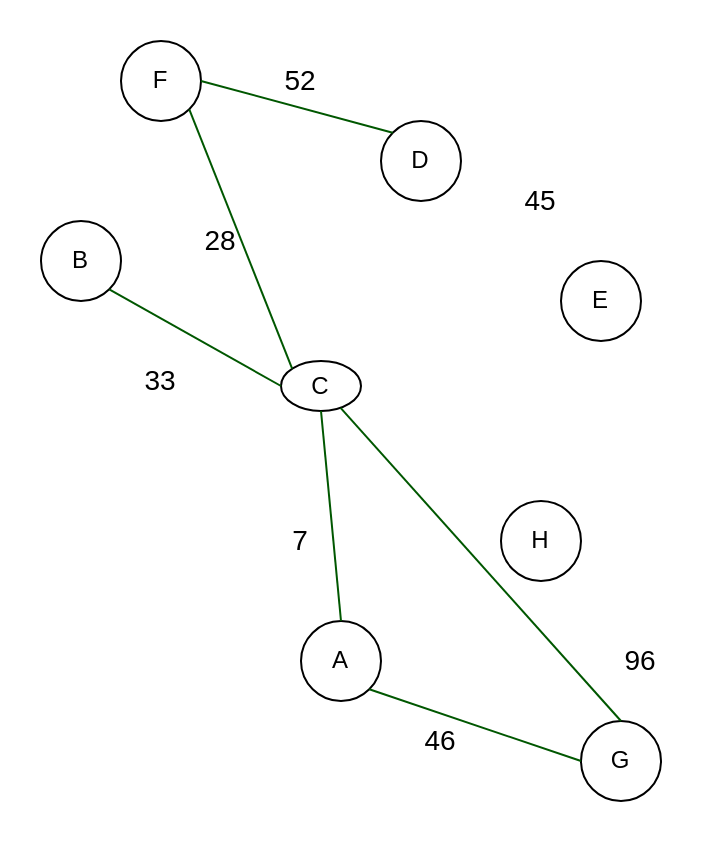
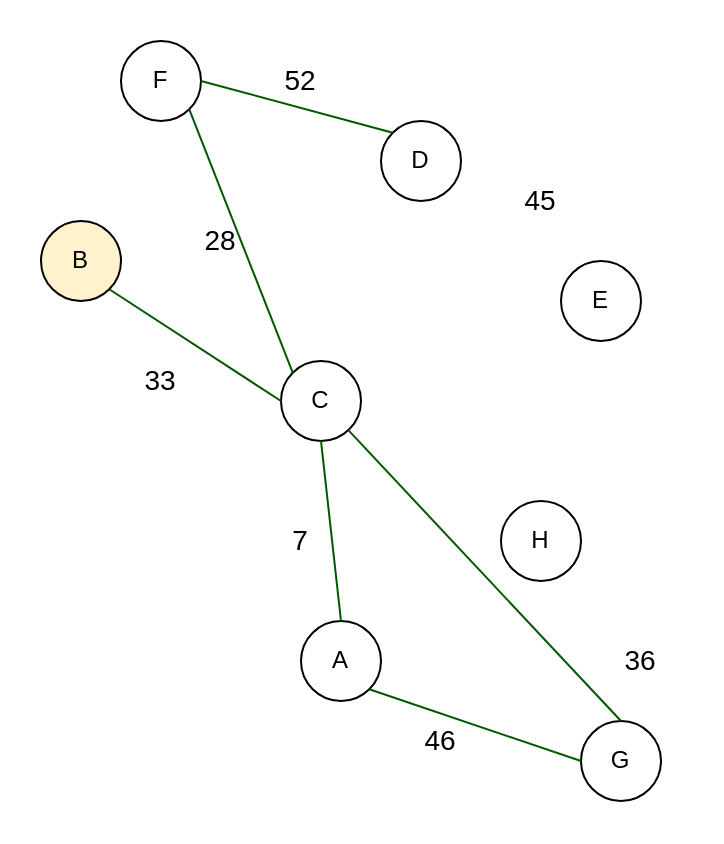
- <mxCell id="3" value="B" style="ellipse;whiteSpace=wrap;html=1;aspect=fixed;" vertex="1" parent="1"><mxGeometry x="20" y="110" width="40" height="40" as="geometry" /></mxCell>
+ <mxCell id="3" value="B" style="ellipse;whiteSpace=wrap;html=1;aspect=fixed;fillColor=#fff2cc;" vertex="1" parent="1"><mxGeometry x="20" y="110" width="40" height="40" as="geometry" /></mxCell>
- <mxCell id="4" value="C" style="ellipse;whiteSpace=wrap;html=1;aspect=fixed;" vertex="1" parent="1"><mxGeometry x="140" y="180" width="40" height="25" as="geometry" /></mxCell>
+ <mxCell id="4" value="C" style="ellipse;whiteSpace=wrap;html=1;aspect=fixed;" vertex="1" parent="1"><mxGeometry x="140" y="180" width="40" height="40" as="geometry" /></mxCell>
- <mxCell id="16" value="96" style="text;html=1;strokeColor=none;fillColor=none;align=center;verticalAlign=middle;whiteSpace=wrap;rounded=0;fontSize=14;" vertex="1" parent="1"><mxGeometry x="300" y="320" width="40" height="20" as="geometry" /></mxCell>
+ <mxCell id="16" value="36" style="text;html=1;strokeColor=none;fillColor=none;align=center;verticalAlign=middle;whiteSpace=wrap;rounded=0;fontSize=14;" vertex="1" parent="1"><mxGeometry x="300" y="320" width="40" height="20" as="geometry" /></mxCell>
